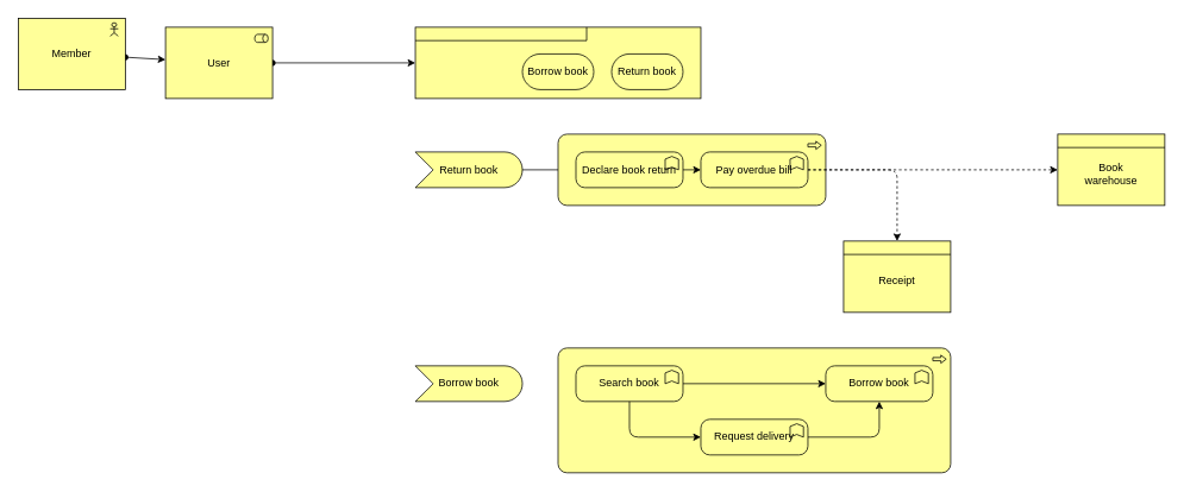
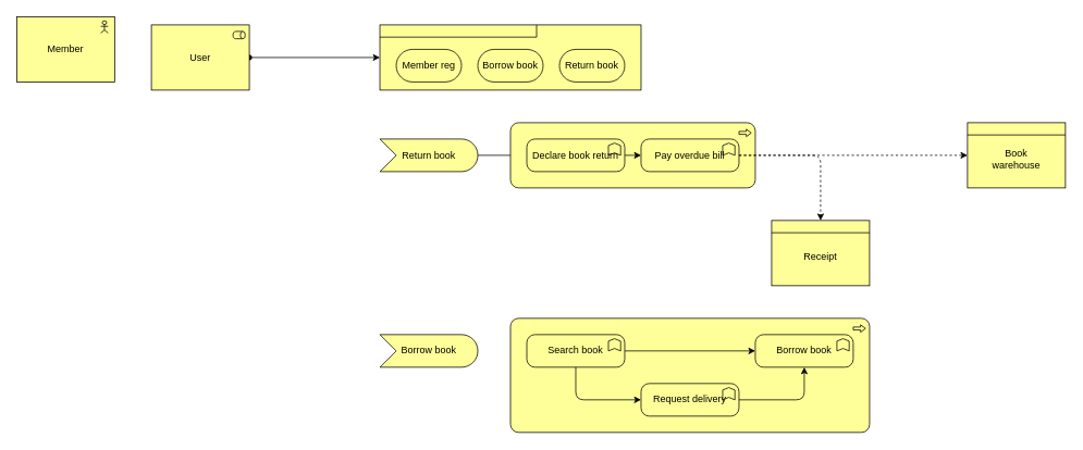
- <mxCell id="2" value="" style="edgeStyle=none;html=1;startArrow=oval;startFill=1;" parent="1" source="3" target="5" edge="1"><mxGeometry relative="1" as="geometry" /></mxCell>
+ <mxCell id="7" value="Member reg" style="html=1;outlineConnect=0;whiteSpace=wrap;fillColor=#ffff99;shape=mxgraph.archimate3.service;" parent="1" vertex="1"><mxGeometry x="485" y="60" width="80" height="40" as="geometry" /></mxCell>
